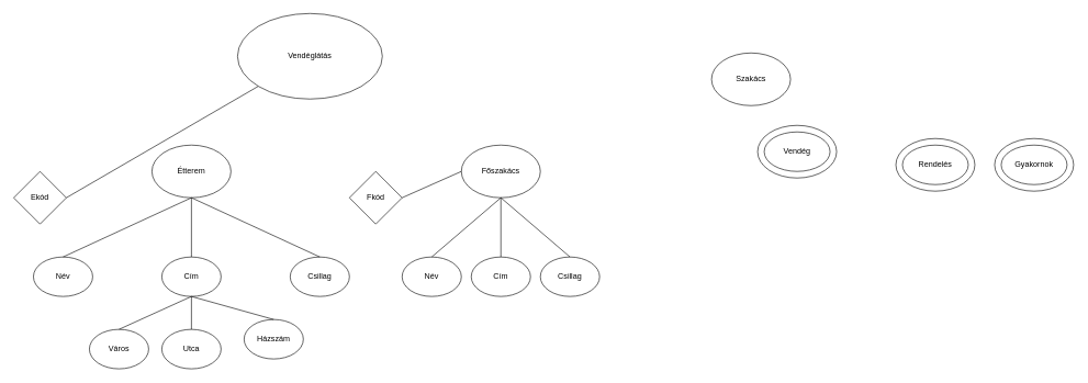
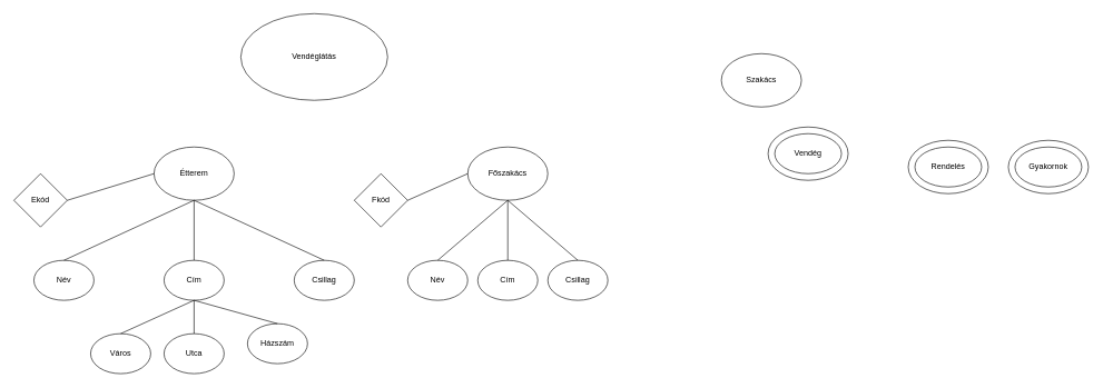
- <mxCell id="24" value="" style="endArrow=none;html=1;rounded=0;exitX=1;exitY=0.5;exitDx=0;exitDy=0;" edge="1" parent="1" source="11" target="2"><mxGeometry width="50" height="50" relative="1" as="geometry"><mxPoint x="430" y="340" as="sourcePoint" /><mxPoint x="480" y="290" as="targetPoint" /></mxGeometry></mxCell>
+ <mxCell id="24" value="" style="endArrow=none;html=1;rounded=0;exitX=1;exitY=0.5;exitDx=0;exitDy=0;entryX=0;entryY=0.5;entryDx=0;entryDy=0;" edge="1" parent="1" source="11" target="4"><mxGeometry width="50" height="50" relative="1" as="geometry"><mxPoint x="430" y="340" as="sourcePoint" /><mxPoint x="480" y="290" as="targetPoint" /></mxGeometry></mxCell>
